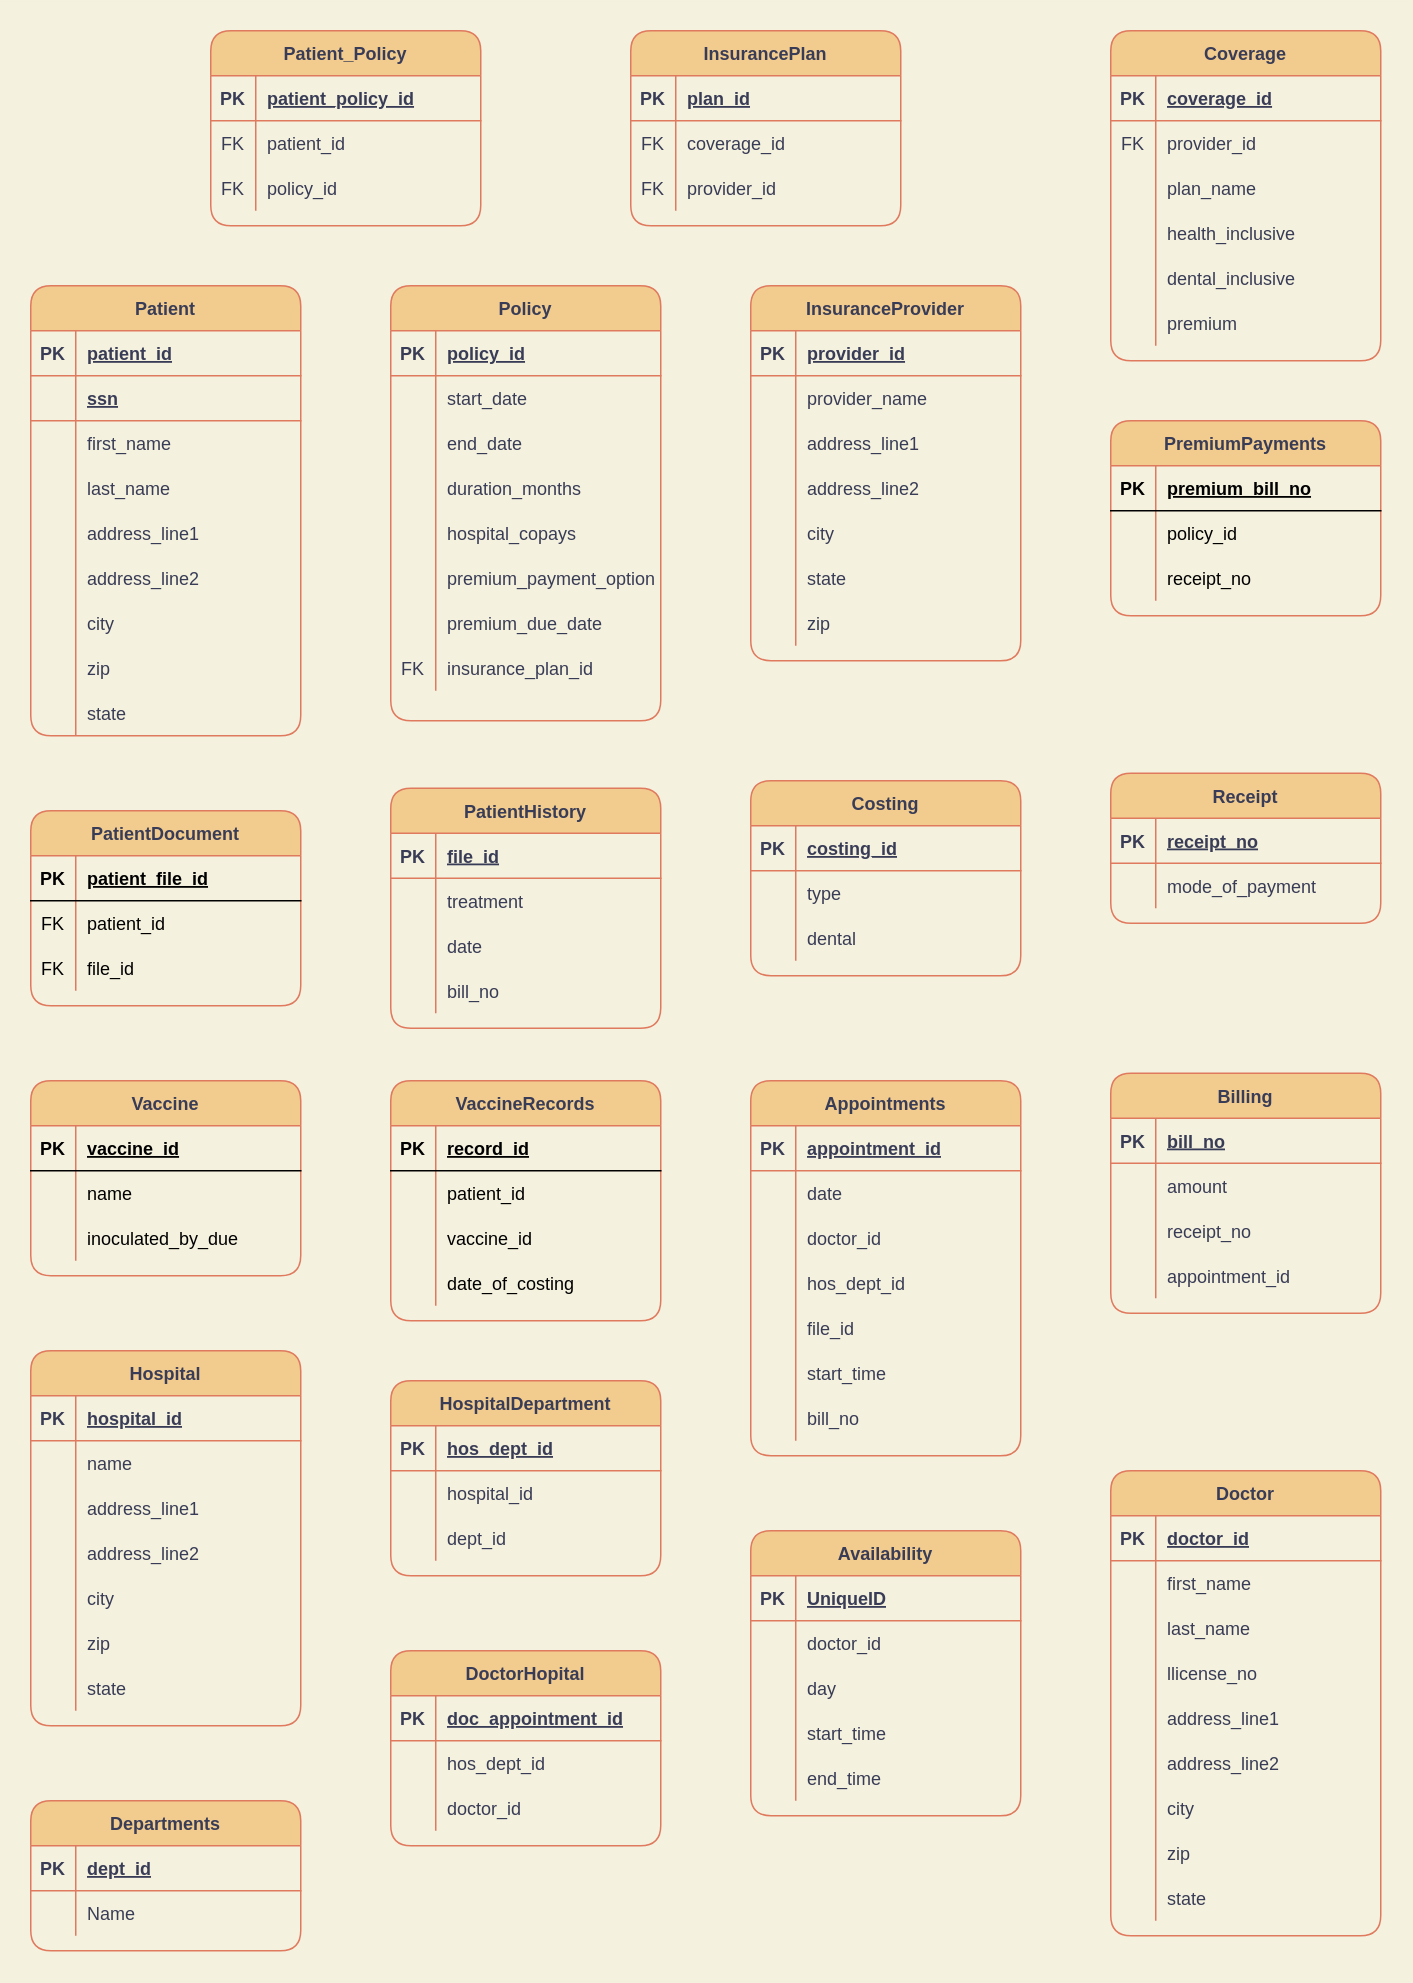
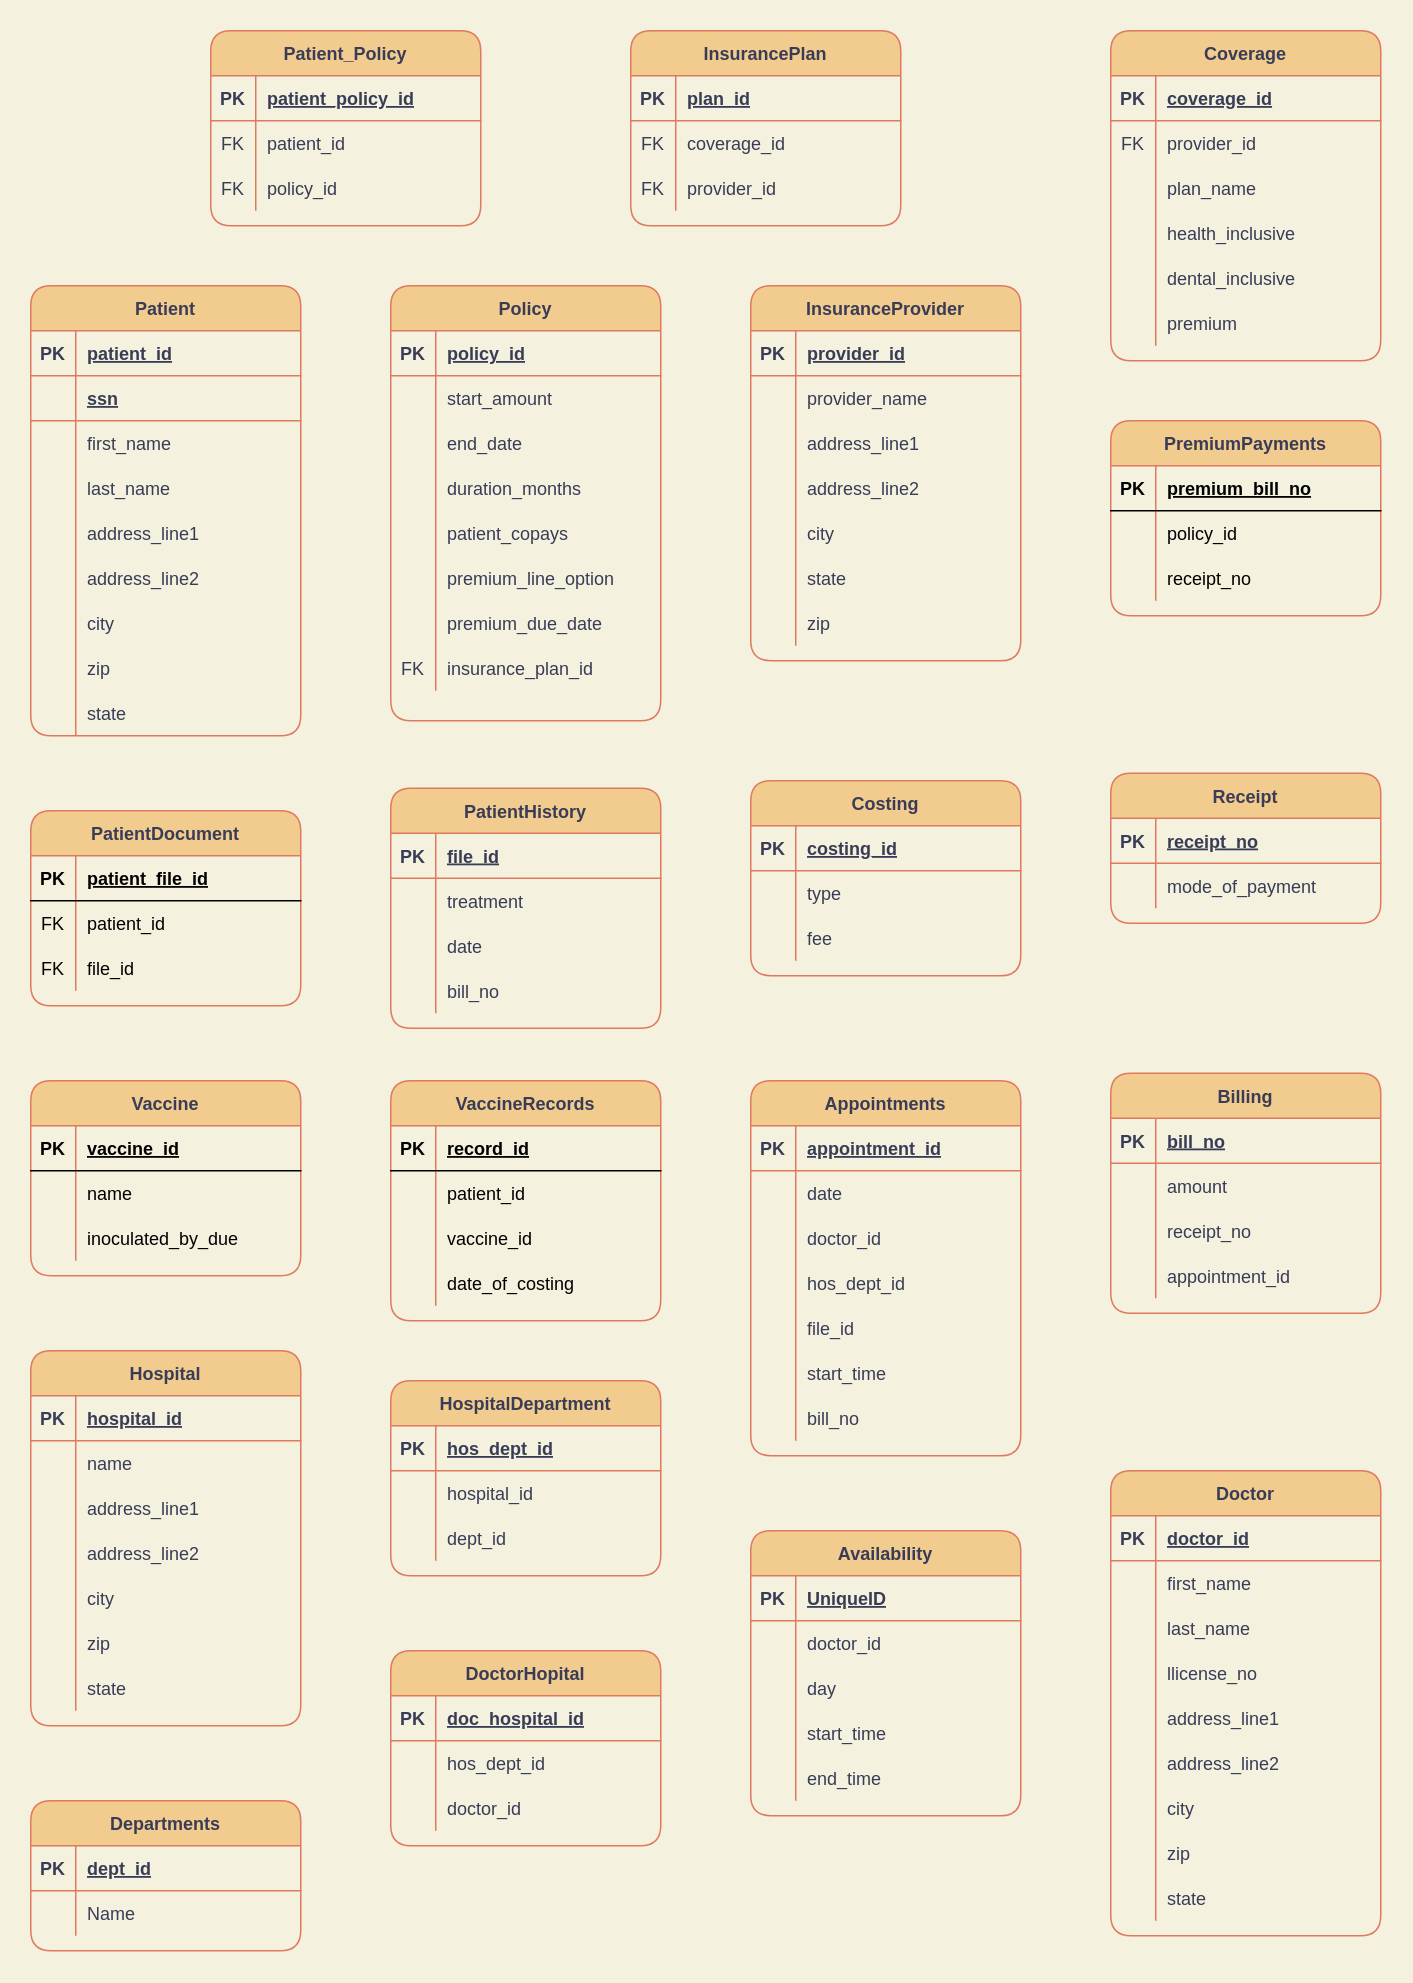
- <mxCell id="46" value="start_date" style="shape=partialRectangle;connectable=0;fillColor=none;top=0;left=0;bottom=0;right=0;align=left;spacingLeft=6;overflow=hidden;rounded=1;sketch=0;fontColor=#393C56;strokeColor=#E07A5F;" parent="44" vertex="1"><mxGeometry x="30" width="150" height="30" as="geometry"><mxRectangle width="150" height="30" as="alternateBounds" /></mxGeometry></mxCell>
+ <mxCell id="46" value="start_amount" style="shape=partialRectangle;connectable=0;fillColor=none;top=0;left=0;bottom=0;right=0;align=left;spacingLeft=6;overflow=hidden;rounded=1;sketch=0;fontColor=#393C56;strokeColor=#E07A5F;" parent="44" vertex="1"><mxGeometry x="30" width="150" height="30" as="geometry"><mxRectangle width="150" height="30" as="alternateBounds" /></mxGeometry></mxCell>
- <mxCell id="55" value="hospital_copays" style="shape=partialRectangle;connectable=0;fillColor=none;top=0;left=0;bottom=0;right=0;align=left;spacingLeft=6;overflow=hidden;rounded=1;sketch=0;fontColor=#393C56;strokeColor=#E07A5F;" parent="53" vertex="1"><mxGeometry x="30" width="150" height="30" as="geometry"><mxRectangle width="150" height="30" as="alternateBounds" /></mxGeometry></mxCell>
+ <mxCell id="55" value="patient_copays" style="shape=partialRectangle;connectable=0;fillColor=none;top=0;left=0;bottom=0;right=0;align=left;spacingLeft=6;overflow=hidden;rounded=1;sketch=0;fontColor=#393C56;strokeColor=#E07A5F;" parent="53" vertex="1"><mxGeometry x="30" width="150" height="30" as="geometry"><mxRectangle width="150" height="30" as="alternateBounds" /></mxGeometry></mxCell>
- <mxCell id="58" value="premium_payment_option" style="shape=partialRectangle;connectable=0;fillColor=none;top=0;left=0;bottom=0;right=0;align=left;spacingLeft=6;overflow=hidden;rounded=1;sketch=0;fontColor=#393C56;strokeColor=#E07A5F;" parent="56" vertex="1"><mxGeometry x="30" width="150" height="30" as="geometry"><mxRectangle width="150" height="30" as="alternateBounds" /></mxGeometry></mxCell>
+ <mxCell id="58" value="premium_line_option" style="shape=partialRectangle;connectable=0;fillColor=none;top=0;left=0;bottom=0;right=0;align=left;spacingLeft=6;overflow=hidden;rounded=1;sketch=0;fontColor=#393C56;strokeColor=#E07A5F;" parent="56" vertex="1"><mxGeometry x="30" width="150" height="30" as="geometry"><mxRectangle width="150" height="30" as="alternateBounds" /></mxGeometry></mxCell>
- <mxCell id="203" value="dental" style="shape=partialRectangle;connectable=0;fillColor=none;top=0;left=0;bottom=0;right=0;align=left;spacingLeft=6;overflow=hidden;rounded=1;fontFamily=Helvetica;fontSize=12;fontColor=#393C56;startSize=30;strokeColor=#E07A5F;" vertex="1" parent="201"><mxGeometry x="30" width="150" height="30" as="geometry"><mxRectangle width="150" height="30" as="alternateBounds" /></mxGeometry></mxCell>
+ <mxCell id="203" value="fee" style="shape=partialRectangle;connectable=0;fillColor=none;top=0;left=0;bottom=0;right=0;align=left;spacingLeft=6;overflow=hidden;rounded=1;fontFamily=Helvetica;fontSize=12;fontColor=#393C56;startSize=30;strokeColor=#E07A5F;" vertex="1" parent="201"><mxGeometry x="30" width="150" height="30" as="geometry"><mxRectangle width="150" height="30" as="alternateBounds" /></mxGeometry></mxCell>
- <mxCell id="266" value="doc_appointment_id" style="shape=partialRectangle;connectable=0;fillColor=none;top=0;left=0;bottom=0;right=0;align=left;spacingLeft=6;fontStyle=5;overflow=hidden;rounded=1;fontFamily=Helvetica;fontSize=12;fontColor=#393C56;startSize=30;strokeColor=#E07A5F;" vertex="1" parent="264"><mxGeometry x="30" width="150" height="30" as="geometry"><mxRectangle width="150" height="30" as="alternateBounds" /></mxGeometry></mxCell>
+ <mxCell id="266" value="doc_hospital_id" style="shape=partialRectangle;connectable=0;fillColor=none;top=0;left=0;bottom=0;right=0;align=left;spacingLeft=6;fontStyle=5;overflow=hidden;rounded=1;fontFamily=Helvetica;fontSize=12;fontColor=#393C56;startSize=30;strokeColor=#E07A5F;" vertex="1" parent="264"><mxGeometry x="30" width="150" height="30" as="geometry"><mxRectangle width="150" height="30" as="alternateBounds" /></mxGeometry></mxCell>
